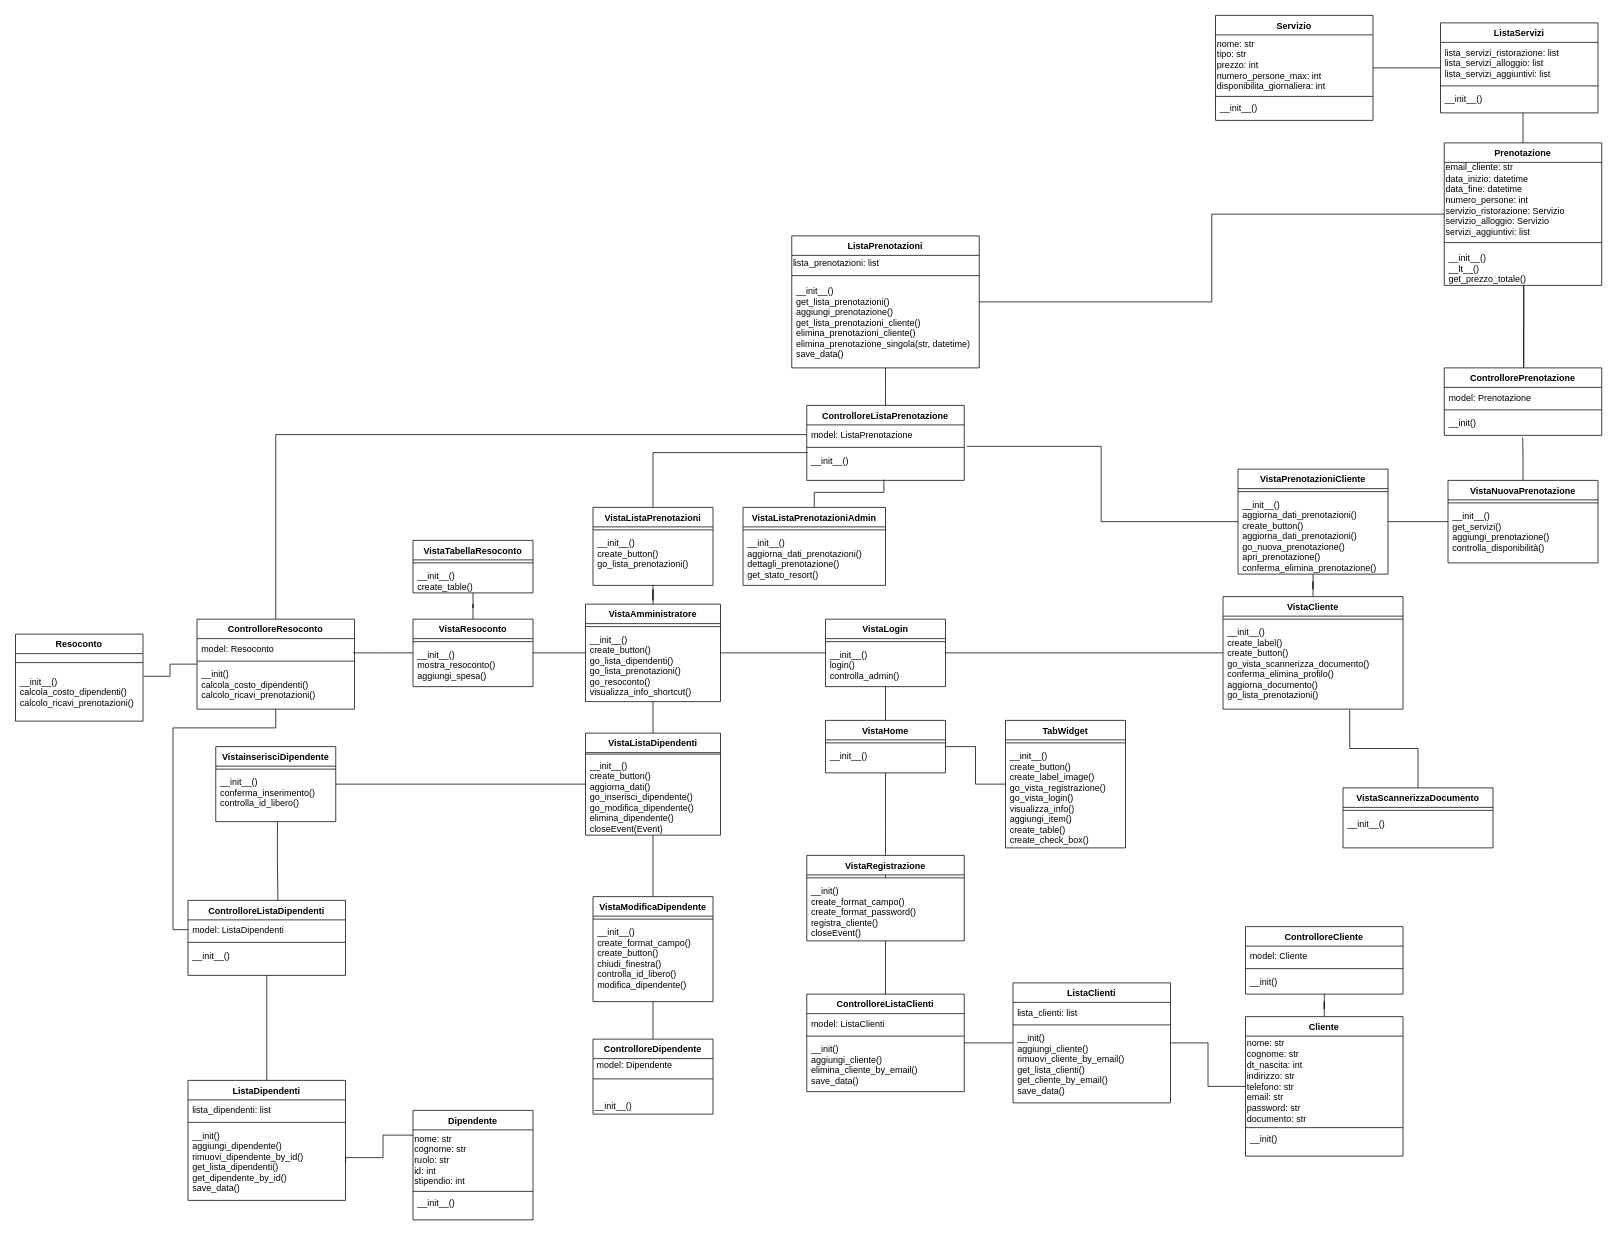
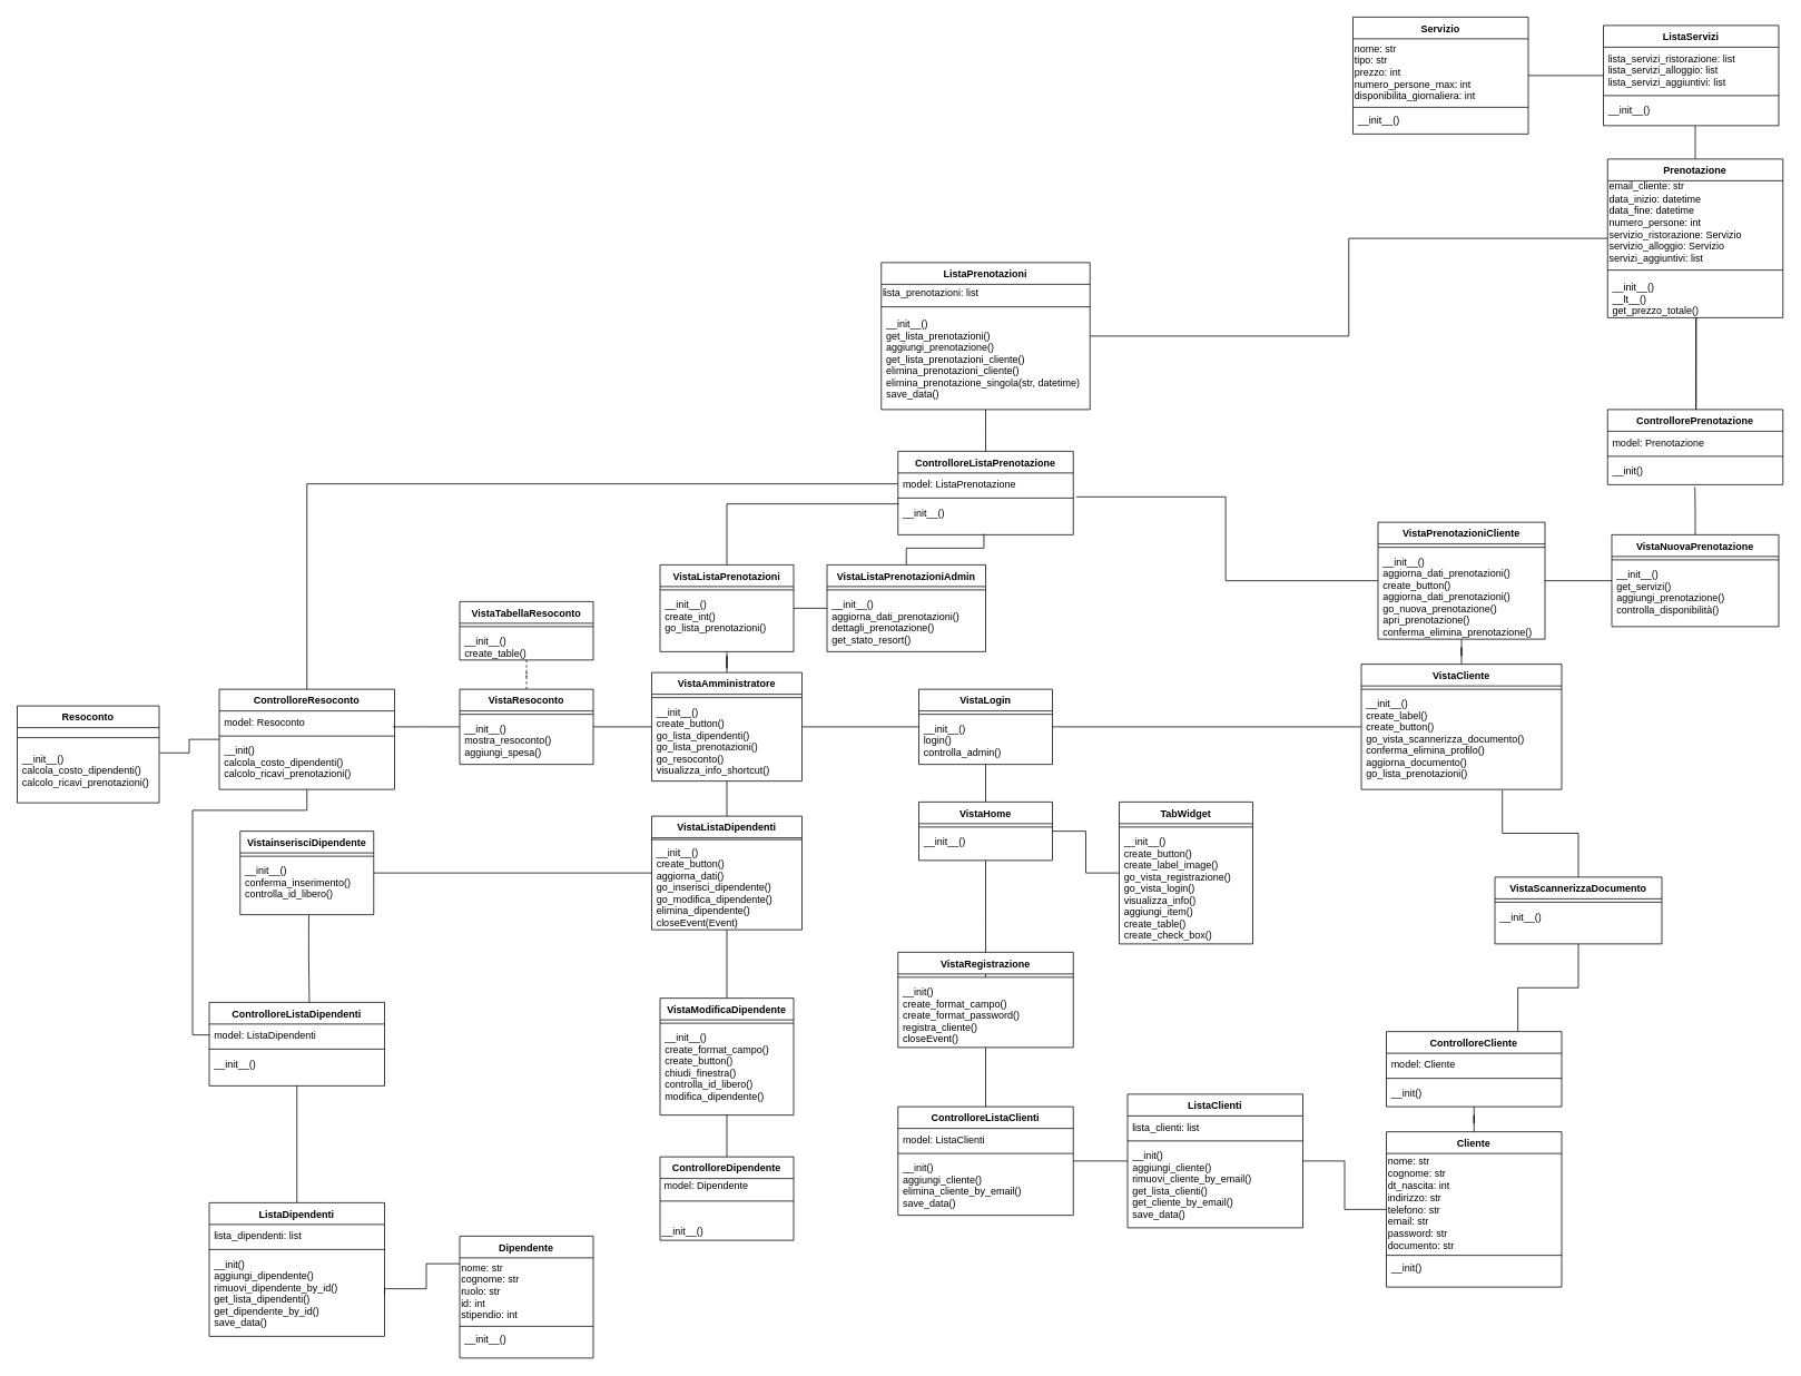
- <mxCell id="145" value="__init__()&#10;create_button() &#10;go_lista_prenotazioni()&#10;&#10;" style="text;strokeColor=none;fillColor=none;align=left;verticalAlign=top;spacingLeft=4;spacingRight=4;overflow=hidden;rotatable=0;points=[[0,0.5],[1,0.5]];portConstraint=eastwest;" parent="143" vertex="1"><mxGeometry y="34" width="160" height="70" as="geometry" /></mxCell>
+ <mxCell id="145" value="__init__()&#10;create_int() &#10;go_lista_prenotazioni()&#10;&#10;" style="text;strokeColor=none;fillColor=none;align=left;verticalAlign=top;spacingLeft=4;spacingRight=4;overflow=hidden;rotatable=0;points=[[0,0.5],[1,0.5]];portConstraint=eastwest;" parent="143" vertex="1"><mxGeometry y="34" width="160" height="70" as="geometry" /></mxCell>
+ <mxCell id="141" value="" style="edgeStyle=orthogonalEdgeStyle;rounded=0;orthogonalLoop=1;jettySize=auto;html=1;endArrow=none;endFill=0;" parent="1" source="143" target="147" edge="1"><mxGeometry relative="1" as="geometry" /></mxCell>
- <mxCell id="56" value="" style="edgeStyle=orthogonalEdgeStyle;rounded=0;orthogonalLoop=1;jettySize=auto;html=1;endArrow=none;endFill=0;" parent="1" source="58" target="119" edge="1"><mxGeometry relative="1" as="geometry" /></mxCell>
+ <mxCell id="56" value="" style="edgeStyle=orthogonalEdgeStyle;rounded=0;orthogonalLoop=1;jettySize=auto;html=1;endArrow=none;endFill=0;dashed=1;" parent="1" source="58" target="119" edge="1"><mxGeometry relative="1" as="geometry" /></mxCell>
+ <mxCell id="30" value="" style="edgeStyle=orthogonalEdgeStyle;rounded=0;orthogonalLoop=1;jettySize=auto;html=1;endArrow=none;endFill=0;entryX=0.75;entryY=0;entryDx=0;entryDy=0;" parent="1" source="32" target="36" edge="1"><mxGeometry relative="1" as="geometry"><mxPoint x="2050" y="1160" as="targetPoint" /></mxGeometry></mxCell>
